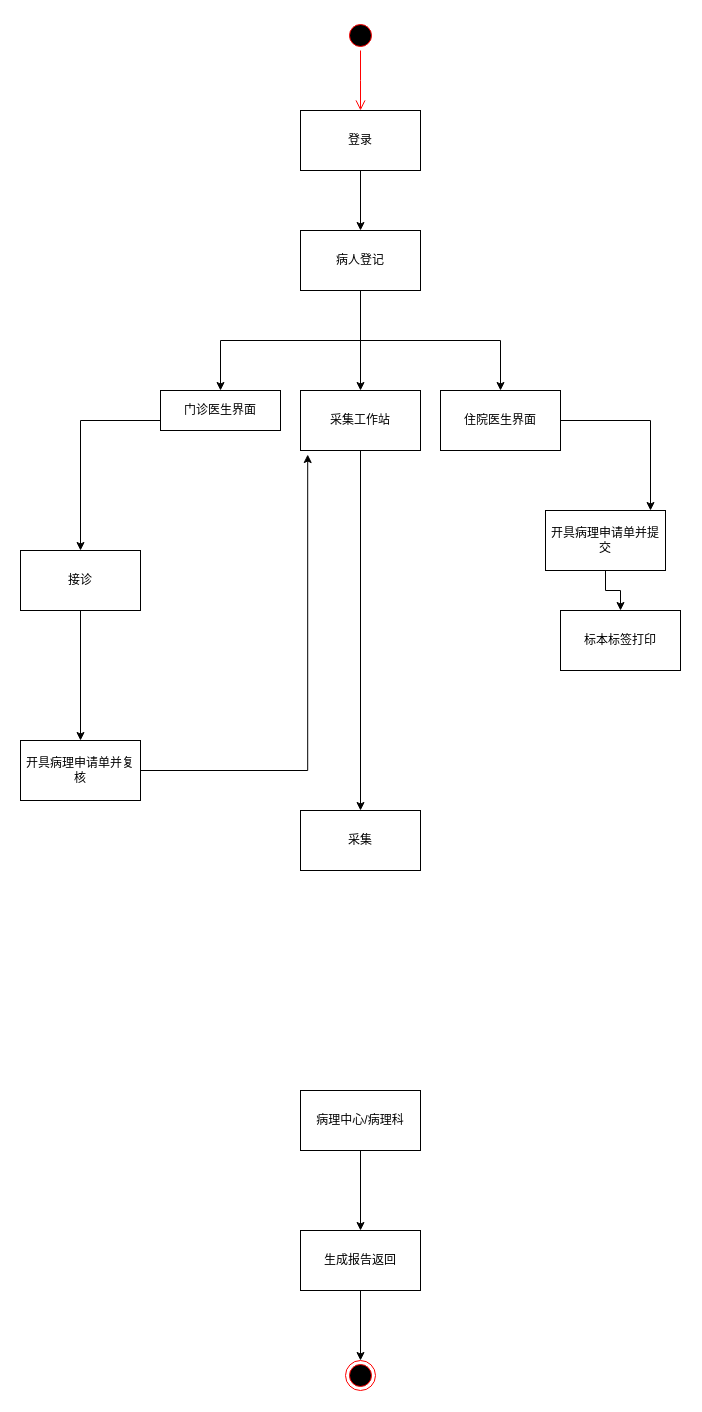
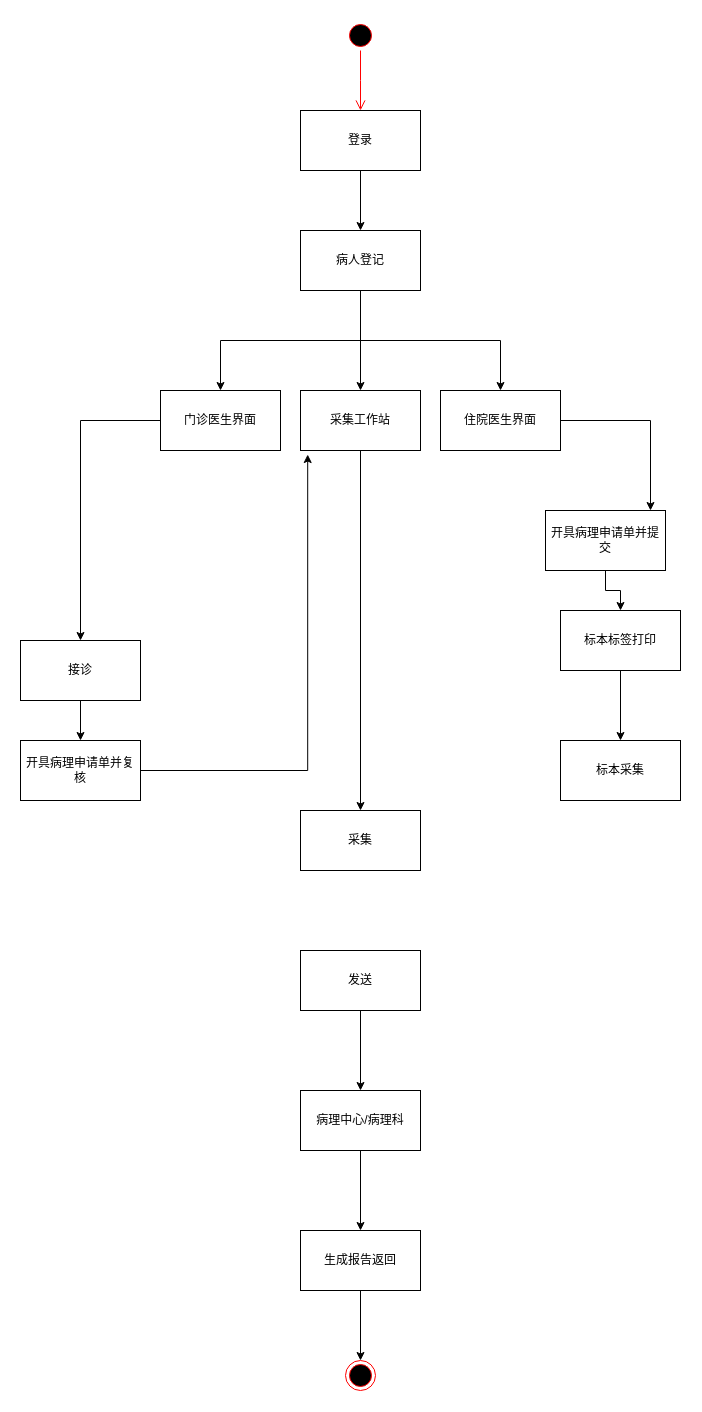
- <mxCell id="12" value="门诊医生界面" style="rounded=0;whiteSpace=wrap;html=1;" vertex="1" parent="1"><mxGeometry x="160" y="390" width="120" height="40" as="geometry" /></mxCell>
+ <mxCell id="12" value="门诊医生界面" style="rounded=0;whiteSpace=wrap;html=1;" vertex="1" parent="1"><mxGeometry x="160" y="390" width="120" height="60" as="geometry" /></mxCell>
- <mxCell id="16" value="接诊" style="whiteSpace=wrap;html=1;rounded=0;" vertex="1" parent="1"><mxGeometry x="20" y="550" width="120" height="60" as="geometry" /></mxCell>
+ <mxCell id="16" value="接诊" style="whiteSpace=wrap;html=1;rounded=0;" vertex="1" parent="1"><mxGeometry x="20" y="640" width="120" height="60" as="geometry" /></mxCell>
+ <mxCell id="23" value="" style="edgeStyle=orthogonalEdgeStyle;rounded=0;orthogonalLoop=1;jettySize=auto;html=1;" edge="1" parent="1" source="24" target="25"><mxGeometry relative="1" as="geometry" /></mxCell>
+ <mxCell id="25" value="标本采集" style="rounded=0;whiteSpace=wrap;html=1;" vertex="1" parent="1"><mxGeometry x="560" y="740" width="120" height="60" as="geometry" /></mxCell>
+ <mxCell id="28" value="发送" style="rounded=0;whiteSpace=wrap;html=1;" vertex="1" parent="1"><mxGeometry x="300" y="950" width="120" height="60" as="geometry" /></mxCell>
+ <mxCell id="27" value="" style="edgeStyle=orthogonalEdgeStyle;rounded=0;orthogonalLoop=1;jettySize=auto;html=1;" edge="1" parent="1" source="28" target="30"><mxGeometry relative="1" as="geometry" /></mxCell>
